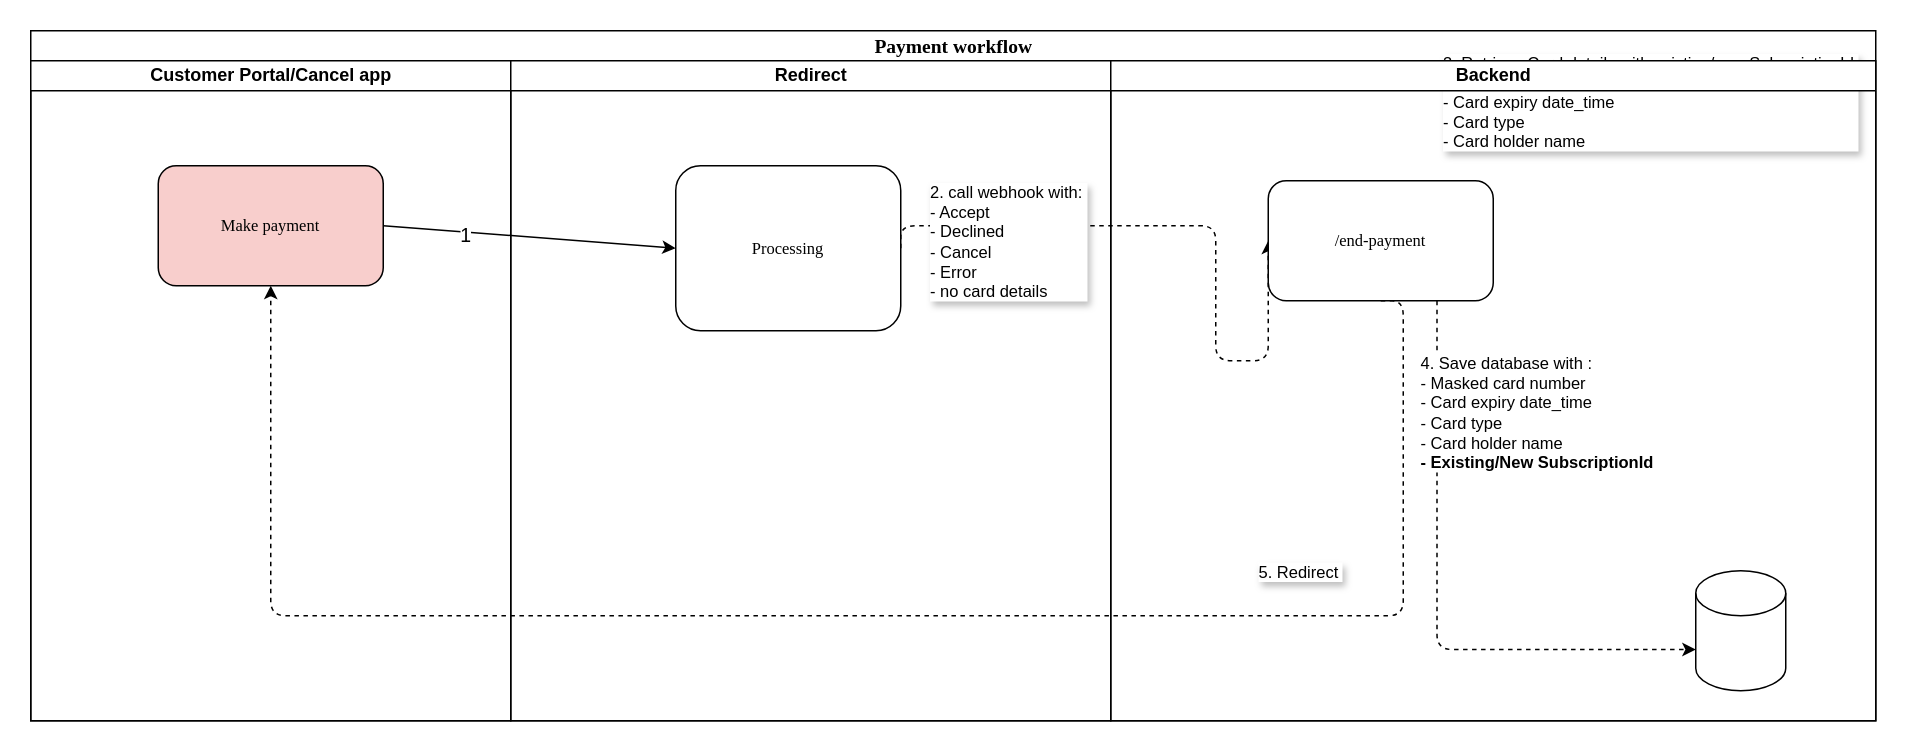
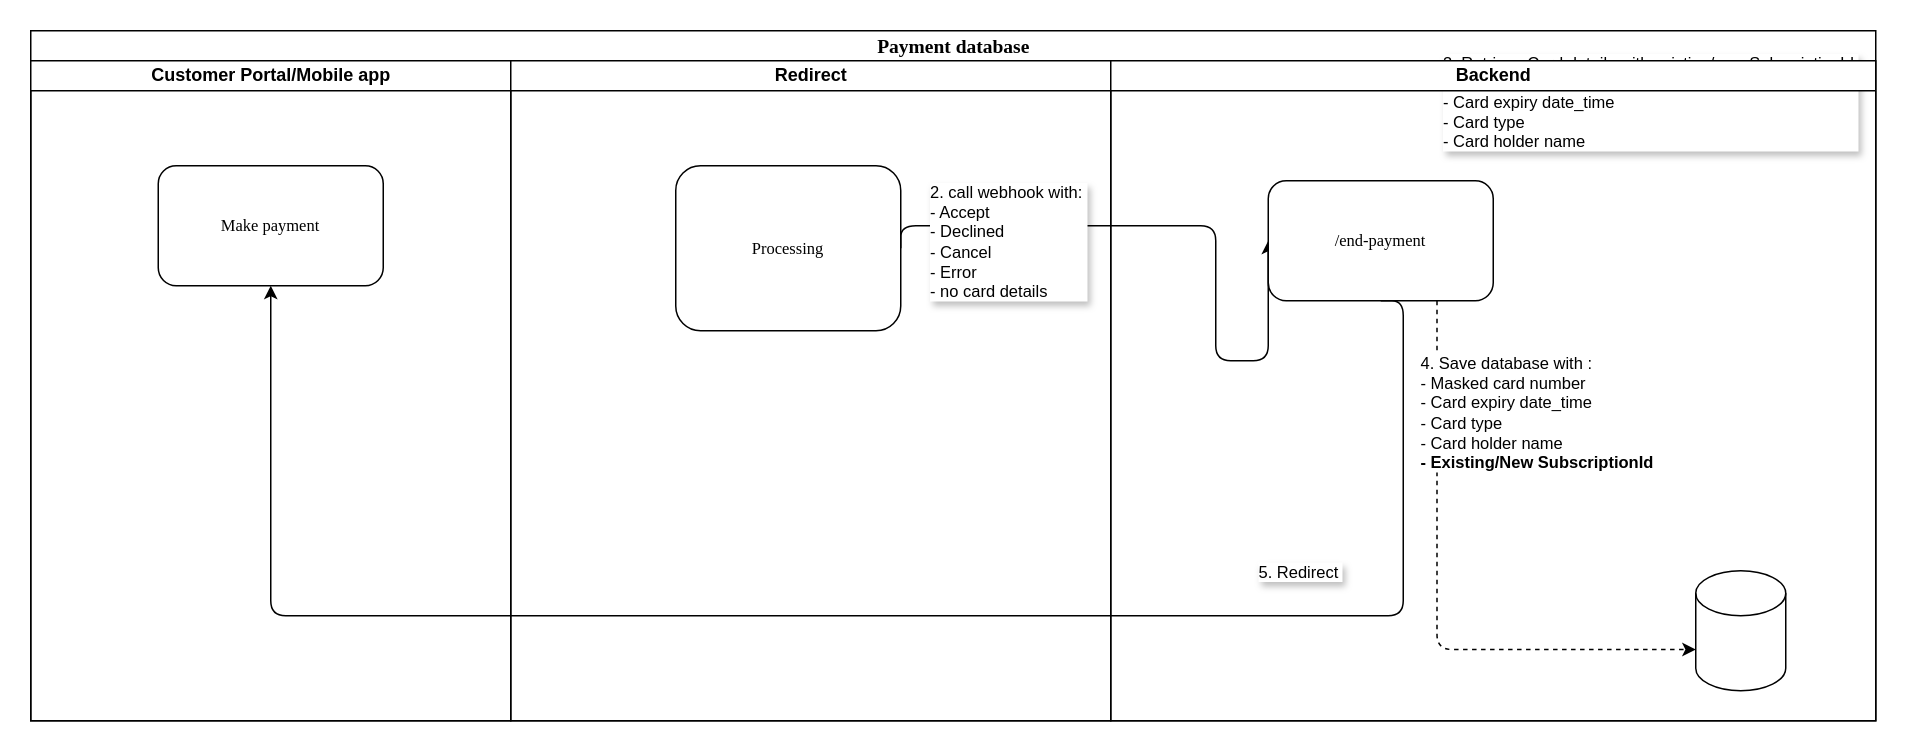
- <mxCell id="2" value="Payment workflow" style="swimlane;html=1;childLayout=stackLayout;startSize=20;rounded=0;shadow=0;labelBackgroundColor=none;strokeWidth=1;fontFamily=Verdana;fontSize=13;align=center;swimlaneLine=1;fillStyle=auto;" parent="1" vertex="1"><mxGeometry x="20" y="20" width="1230" height="460" as="geometry" /></mxCell>
+ <mxCell id="2" value="Payment database" style="swimlane;html=1;childLayout=stackLayout;startSize=20;rounded=0;shadow=0;labelBackgroundColor=none;strokeWidth=1;fontFamily=Verdana;fontSize=13;align=center;swimlaneLine=1;fillStyle=auto;" parent="1" vertex="1"><mxGeometry x="20" y="20" width="1230" height="460" as="geometry" /></mxCell>
- <mxCell id="3" value="Customer Portal/Cancel app" style="swimlane;html=1;startSize=20;" parent="2" vertex="1"><mxGeometry y="20" width="320" height="440" as="geometry" /></mxCell>
+ <mxCell id="3" value="Customer Portal/Mobile app" style="swimlane;html=1;startSize=20;" parent="2" vertex="1"><mxGeometry y="20" width="320" height="440" as="geometry" /></mxCell>
- <mxCell id="4" value="Make payment" style="rounded=1;whiteSpace=wrap;html=1;shadow=0;labelBackgroundColor=none;strokeWidth=1;fontFamily=Verdana;fontSize=11;align=center;fillColor=#f8cecc;" parent="3" vertex="1"><mxGeometry x="85" y="70" width="150" height="80" as="geometry" /></mxCell>
+ <mxCell id="4" value="Make payment" style="rounded=1;whiteSpace=wrap;html=1;shadow=0;labelBackgroundColor=none;strokeWidth=1;fontFamily=Verdana;fontSize=11;align=center;" parent="3" vertex="1"><mxGeometry x="85" y="70" width="150" height="80" as="geometry" /></mxCell>
- <mxCell id="7" value="" style="endArrow=classic;html=1;rounded=0;exitX=1;exitY=0.5;exitDx=0;exitDy=0;entryX=0;entryY=0.5;entryDx=0;entryDy=0;" edge="1" parent="2" source="4" target="6"><mxGeometry width="50" height="50" relative="1" as="geometry"><mxPoint x="510" y="210" as="sourcePoint" /><mxPoint x="560" y="160" as="targetPoint" /></mxGeometry></mxCell>
- <mxCell id="8" value="1" style="edgeLabel;html=1;align=center;verticalAlign=middle;resizable=0;points=[];fontSize=13;" vertex="1" connectable="0" parent="7"><mxGeometry x="-0.442" y="-1" relative="1" as="geometry"><mxPoint as="offset" /></mxGeometry></mxCell>
- <mxCell id="9" value="" style="endArrow=classic;html=1;rounded=1;exitX=1;exitY=0.5;exitDx=0;exitDy=0;edgeStyle=orthogonalEdgeStyle;curved=0;entryX=0;entryY=0.5;entryDx=0;entryDy=0;dashed=1;" edge="1" parent="2" source="6" target="15"><mxGeometry width="50" height="50" relative="1" as="geometry"><mxPoint x="510" y="210" as="sourcePoint" /><mxPoint x="710" y="320" as="targetPoint" /><Array as="points"><mxPoint x="790" y="130" /><mxPoint x="790" y="220" /></Array></mxGeometry></mxCell>
+ <mxCell id="9" value="" style="endArrow=classic;html=1;rounded=1;exitX=1;exitY=0.5;exitDx=0;exitDy=0;edgeStyle=orthogonalEdgeStyle;curved=0;entryX=0;entryY=0.5;entryDx=0;entryDy=0;" edge="1" parent="2" source="6" target="15"><mxGeometry width="50" height="50" relative="1" as="geometry"><mxPoint x="510" y="210" as="sourcePoint" /><mxPoint x="710" y="320" as="targetPoint" /><Array as="points"><mxPoint x="790" y="130" /><mxPoint x="790" y="220" /></Array></mxGeometry></mxCell>
- <mxCell id="11" value="" style="endArrow=classic;html=1;rounded=1;edgeStyle=orthogonalEdgeStyle;curved=0;entryX=0.5;entryY=1;entryDx=0;entryDy=0;exitX=0.5;exitY=1;exitDx=0;exitDy=0;dashed=1;" edge="1" parent="2" source="15" target="4"><mxGeometry width="50" height="50" relative="1" as="geometry"><mxPoint x="790" y="240" as="sourcePoint" /><mxPoint x="620" y="330" as="targetPoint" /><Array as="points"><mxPoint x="915" y="390" /><mxPoint x="160" y="390" /></Array></mxGeometry></mxCell>
+ <mxCell id="11" value="" style="endArrow=classic;html=1;rounded=1;edgeStyle=orthogonalEdgeStyle;curved=0;entryX=0.5;entryY=1;entryDx=0;entryDy=0;exitX=0.5;exitY=1;exitDx=0;exitDy=0;dashed=0;" edge="1" parent="2" source="15" target="4"><mxGeometry width="50" height="50" relative="1" as="geometry"><mxPoint x="790" y="240" as="sourcePoint" /><mxPoint x="620" y="330" as="targetPoint" /><Array as="points"><mxPoint x="915" y="390" /><mxPoint x="160" y="390" /></Array></mxGeometry></mxCell>
